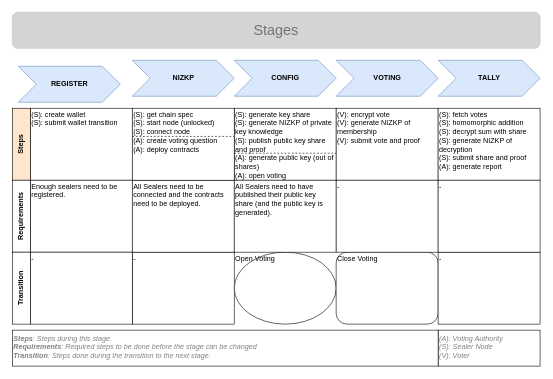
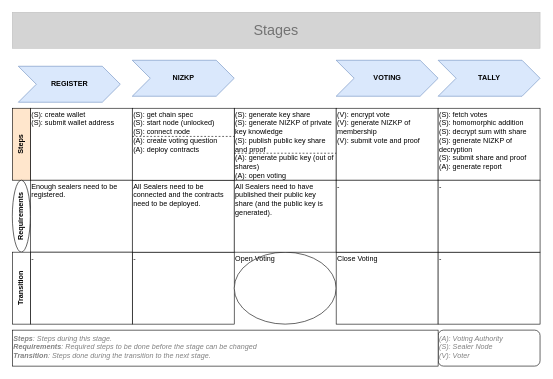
- <mxCell id="7" value="Stages" style="whiteSpace=wrap;html=1;labelBackgroundColor=none;strokeColor=#BFBFBF;strokeWidth=1;fillColor=#D4D4D4;gradientColor=none;fontSize=24;fontColor=#737373;align=center;perimeterSpacing=0;comic=0;glass=0;shadow=0;rounded=1;" parent="1" vertex="1"><mxGeometry x="20" y="20" width="880" height="60" as="geometry" /></mxCell>
+ <mxCell id="7" value="Stages" style="rounded=0;whiteSpace=wrap;html=1;labelBackgroundColor=none;strokeColor=#BFBFBF;strokeWidth=1;fillColor=#D4D4D4;gradientColor=none;fontSize=24;fontColor=#737373;align=center;perimeterSpacing=0;comic=0;glass=0;shadow=0;" parent="1" vertex="1"><mxGeometry x="20" y="20" width="880" height="60" as="geometry" /></mxCell>
- <mxCell id="4" value="&lt;b&gt;CONFIG&lt;/b&gt;" style="html=1;shadow=0;dashed=0;align=center;verticalAlign=middle;shape=mxgraph.arrows2.arrow;dy=0;dx=30;notch=30;strokeColor=#6c8ebf;fillColor=#dae8fc;" parent="1" vertex="1"><mxGeometry x="390" y="100" width="170" height="60" as="geometry" /></mxCell>
- <mxCell id="8" value="&lt;div&gt;(S): create wallet&lt;/div&gt;&lt;div&gt;(S): submit wallet transition&lt;/div&gt;" style="rounded=0;whiteSpace=wrap;html=1;align=left;verticalAlign=top;spacing=0;spacingTop=-1;spacingLeft=2;spacingRight=2;spacingBottom=2;" parent="1" vertex="1"><mxGeometry x="50" y="180" width="170" height="120" as="geometry" /></mxCell>
+ <mxCell id="8" value="&lt;div&gt;(S): create wallet&lt;/div&gt;&lt;div&gt;(S): submit wallet address&lt;/div&gt;" style="rounded=0;whiteSpace=wrap;html=1;align=left;verticalAlign=top;spacing=0;spacingTop=-1;spacingLeft=2;spacingRight=2;spacingBottom=2;" parent="1" vertex="1"><mxGeometry x="50" y="180" width="170" height="120" as="geometry" /></mxCell>
- <mxCell id="17" value="&lt;div&gt;Requirements&lt;/div&gt;" style="rounded=0;whiteSpace=wrap;html=1;align=center;horizontal=0;fontStyle=1" parent="1" vertex="1"><mxGeometry x="20" y="300" width="30" height="120" as="geometry" /></mxCell>
+ <mxCell id="17" value="&lt;div&gt;Requirements&lt;/div&gt;" style="ellipse;whiteSpace=wrap;html=1;align=center;horizontal=0;fontStyle=1;" parent="1" vertex="1"><mxGeometry x="20" y="300" width="30" height="120" as="geometry" /></mxCell>
- <mxCell id="23" value="Close Voting" style="whiteSpace=wrap;html=1;align=left;verticalAlign=top;spacing=0;spacingTop=-1;spacingLeft=2;spacingRight=2;spacingBottom=2;rounded=1;" parent="1" vertex="1"><mxGeometry x="560" y="420" width="170" height="120" as="geometry" /></mxCell>
+ <mxCell id="23" value="Close Voting" style="rounded=0;whiteSpace=wrap;html=1;align=left;verticalAlign=top;spacing=0;spacingTop=-1;spacingLeft=2;spacingRight=2;spacingBottom=2;" parent="1" vertex="1"><mxGeometry x="560" y="420" width="170" height="120" as="geometry" /></mxCell>
- <mxCell id="13" value="&lt;div&gt;&lt;div&gt;(A): Voting Authority&lt;br&gt;&lt;/div&gt;&lt;/div&gt;&lt;div&gt;(S): Sealer Node&lt;/div&gt;&lt;div&gt;(V): Voter&lt;br&gt;&lt;/div&gt;" style="rounded=0;whiteSpace=wrap;html=1;align=left;verticalAlign=top;fontStyle=2;fontColor=#808080;" parent="1" vertex="1"><mxGeometry x="730" y="550" width="170" height="60" as="geometry" /></mxCell>
+ <mxCell id="13" value="&lt;div&gt;&lt;div&gt;(A): Voting Authority&lt;br&gt;&lt;/div&gt;&lt;/div&gt;&lt;div&gt;(S): Sealer Node&lt;/div&gt;&lt;div&gt;(V): Voter&lt;br&gt;&lt;/div&gt;" style="whiteSpace=wrap;html=1;align=left;verticalAlign=top;fontStyle=2;fontColor=#808080;rounded=1;" parent="1" vertex="1"><mxGeometry x="730" y="550" width="170" height="60" as="geometry" /></mxCell>
